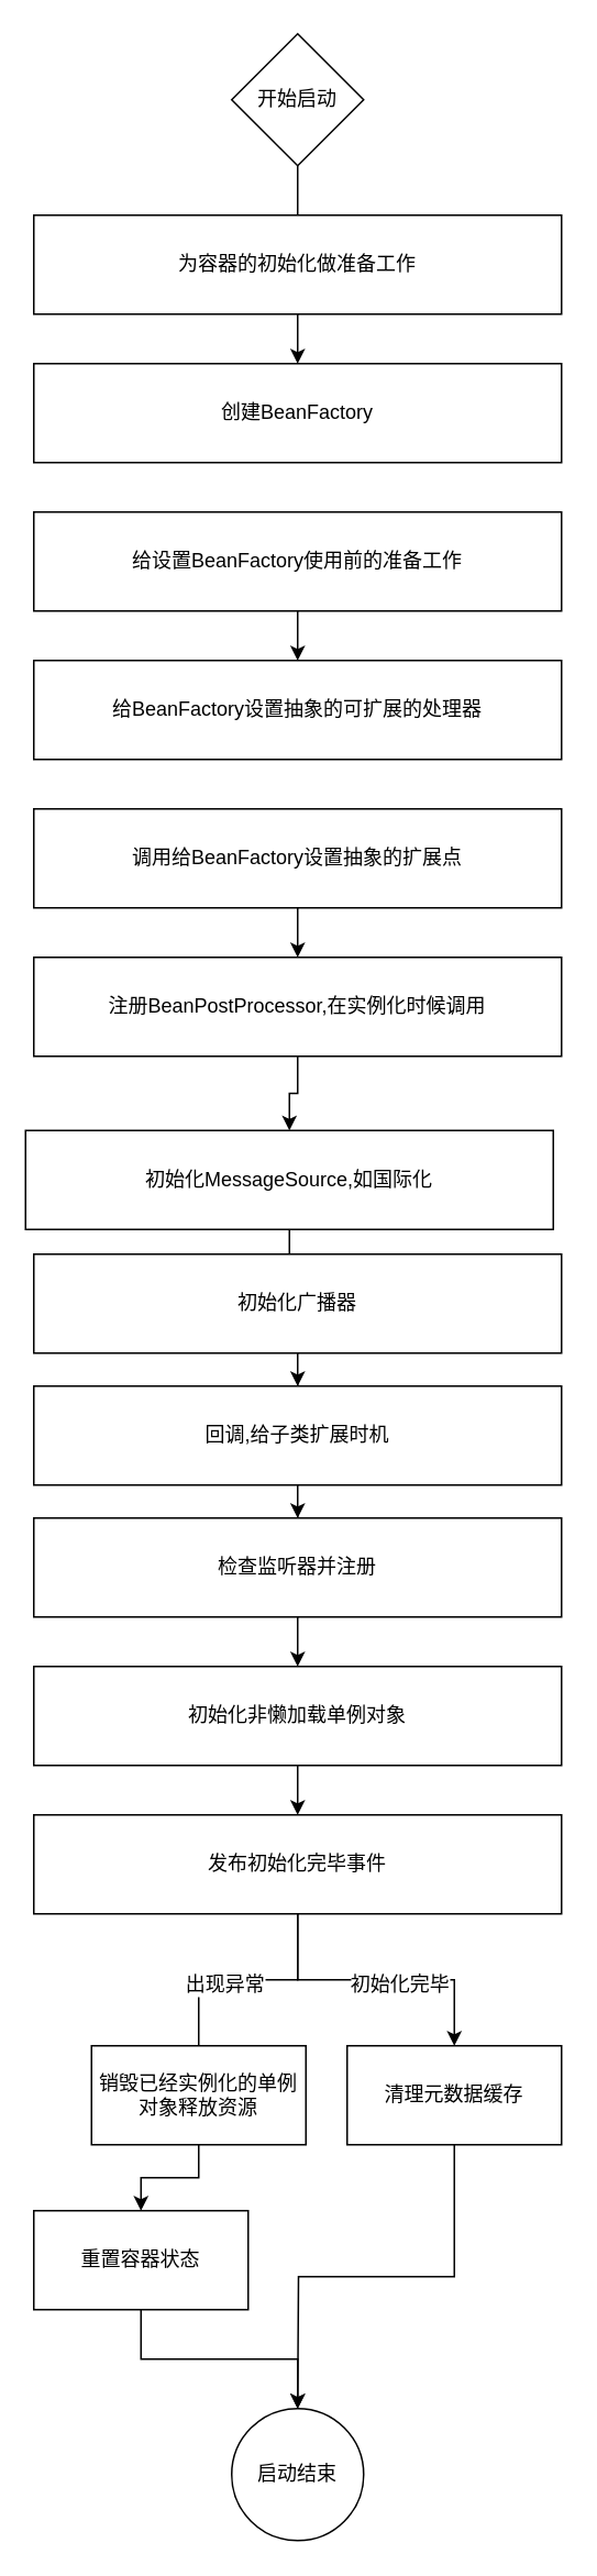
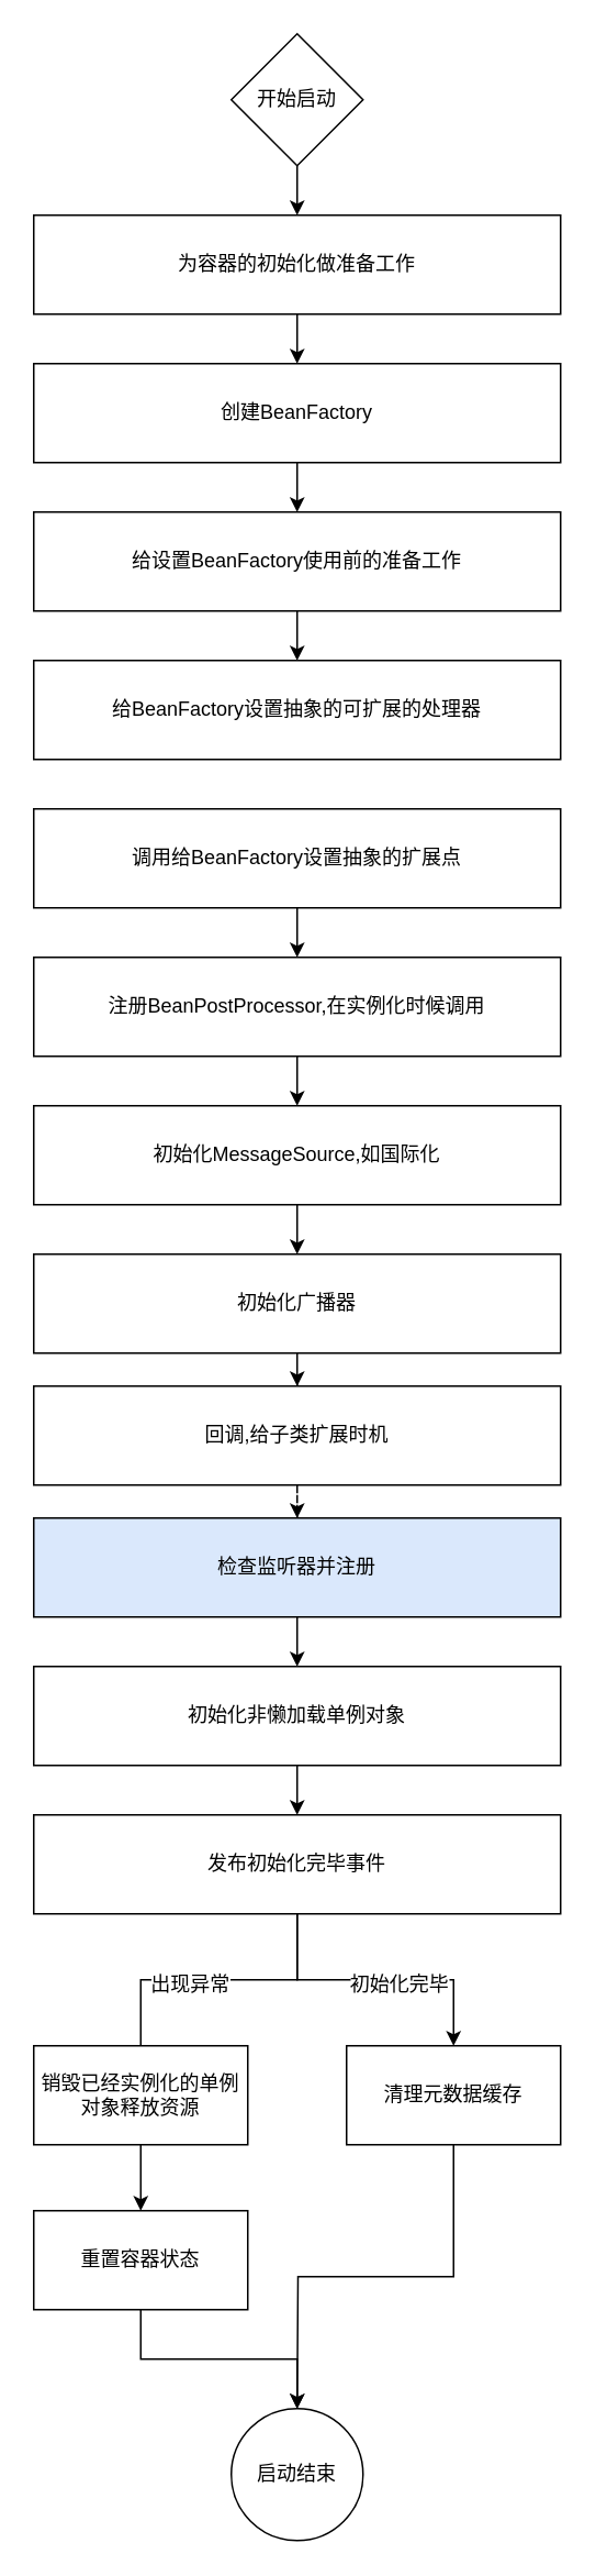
- <mxCell id="34" value="" style="edgeStyle=orthogonalEdgeStyle;rounded=0;html=1;jettySize=auto;orthogonalLoop=1;fontSize=12;endArrow=none;" edge="1" parent="1" source="2" target="5"><mxGeometry relative="1" as="geometry"><mxPoint x="180" y="100" as="sourcePoint" /><mxPoint x="180" y="180" as="targetPoint" /></mxGeometry></mxCell>
+ <mxCell id="34" value="" style="edgeStyle=orthogonalEdgeStyle;rounded=0;html=1;jettySize=auto;orthogonalLoop=1;fontSize=12;" edge="1" parent="1" source="2" target="5"><mxGeometry relative="1" as="geometry"><mxPoint x="180" y="100" as="sourcePoint" /><mxPoint x="180" y="180" as="targetPoint" /></mxGeometry></mxCell>
+ <mxCell id="6" value="" style="edgeStyle=orthogonalEdgeStyle;rounded=0;html=1;jettySize=auto;orthogonalLoop=1;fontSize=12;" edge="1" parent="1" source="7" target="9"><mxGeometry relative="1" as="geometry" /></mxCell>
- <mxCell id="16" value="&lt;div&gt;&lt;/div&gt;&lt;div&gt;&lt;/div&gt;&lt;span&gt;初始化MessageSource,如国际化&lt;/span&gt;&lt;br&gt;" style="rounded=0;whiteSpace=wrap;html=1;fontSize=12;" vertex="1" parent="1"><mxGeometry x="15" y="685" width="320" height="60" as="geometry" /></mxCell>
+ <mxCell id="16" value="&lt;div&gt;&lt;/div&gt;&lt;div&gt;&lt;/div&gt;&lt;span&gt;初始化MessageSource,如国际化&lt;/span&gt;&lt;br&gt;" style="rounded=0;whiteSpace=wrap;html=1;fontSize=12;" vertex="1" parent="1"><mxGeometry x="20" y="670" width="320" height="60" as="geometry" /></mxCell>
- <mxCell id="19" value="" style="edgeStyle=orthogonalEdgeStyle;rounded=0;html=1;jettySize=auto;orthogonalLoop=1;fontSize=12;" edge="1" parent="1" source="20" target="22"><mxGeometry relative="1" as="geometry" /></mxCell>
+ <mxCell id="19" value="" style="edgeStyle=orthogonalEdgeStyle;rounded=0;html=1;jettySize=auto;orthogonalLoop=1;fontSize=12;dashed=1;" edge="1" parent="1" source="20" target="22"><mxGeometry relative="1" as="geometry" /></mxCell>
- <mxCell id="22" value="&lt;div&gt;&lt;/div&gt;&lt;div&gt;&lt;/div&gt;&lt;span&gt;检查监听器并注册&lt;/span&gt;&lt;br&gt;" style="rounded=0;whiteSpace=wrap;html=1;fontSize=12;" vertex="1" parent="1"><mxGeometry x="20" y="920" width="320" height="60" as="geometry" /></mxCell>
+ <mxCell id="22" value="&lt;div&gt;&lt;/div&gt;&lt;div&gt;&lt;/div&gt;&lt;span&gt;检查监听器并注册&lt;/span&gt;&lt;br&gt;" style="rounded=0;whiteSpace=wrap;html=1;fontSize=12;fillColor=#dae8fc;" vertex="1" parent="1"><mxGeometry x="20" y="920" width="320" height="60" as="geometry" /></mxCell>
- <mxCell id="31" value="&lt;div&gt;&lt;/div&gt;&lt;div&gt;&lt;/div&gt;&lt;span&gt;销毁已经实例化的单例对象释放资源&lt;/span&gt;&lt;br&gt;" style="rounded=0;whiteSpace=wrap;html=1;fontSize=12;" vertex="1" parent="1"><mxGeometry x="55" y="1240" width="130" height="60" as="geometry" /></mxCell>
+ <mxCell id="31" value="&lt;div&gt;&lt;/div&gt;&lt;div&gt;&lt;/div&gt;&lt;span&gt;销毁已经实例化的单例对象释放资源&lt;/span&gt;&lt;br&gt;" style="rounded=0;whiteSpace=wrap;html=1;fontSize=12;" vertex="1" parent="1"><mxGeometry x="20" y="1240" width="130" height="60" as="geometry" /></mxCell>
